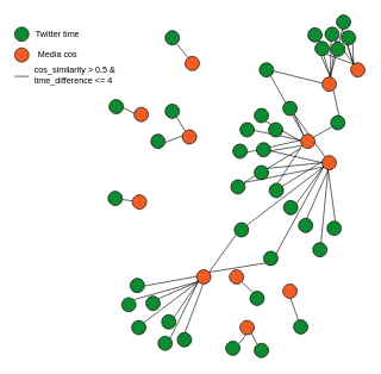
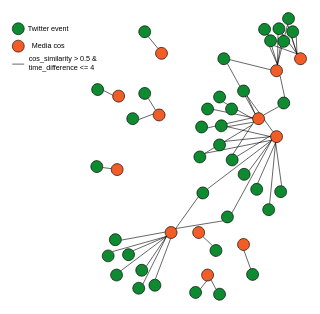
- <mxCell id="102" value="Twitter time" style="text;html=1;align=center;verticalAlign=middle;resizable=0;points=[];autosize=1;" parent="1" vertex="1"><mxGeometry x="50" y="37" width="60" height="20" as="geometry" /></mxCell>
+ <mxCell id="102" value="Twitter event" style="text;html=1;align=center;verticalAlign=middle;resizable=0;points=[];autosize=1;" parent="1" vertex="1"><mxGeometry x="50" y="37" width="60" height="20" as="geometry" /></mxCell>
